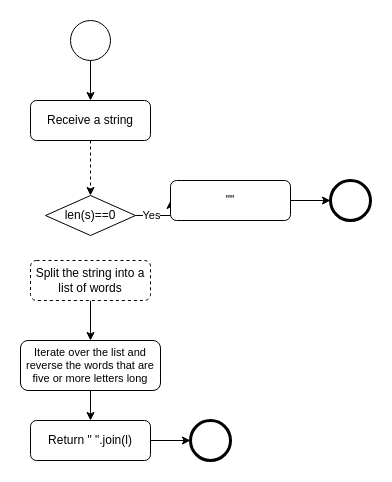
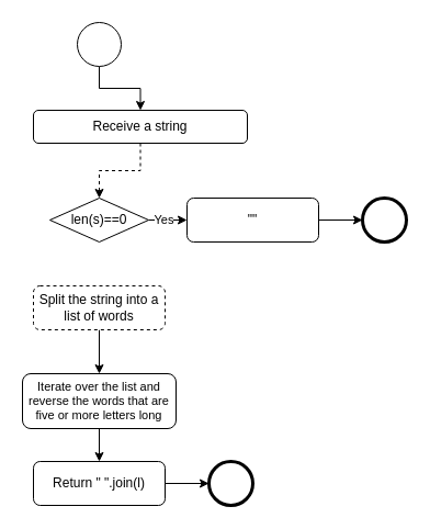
- <mxCell id="5" value="Receive a string" style="rounded=1;whiteSpace=wrap;html=1;" vertex="1" parent="1"><mxGeometry x="30" y="100" width="120" height="40" as="geometry" /></mxCell>
+ <mxCell id="5" value="Receive a string" style="rounded=1;whiteSpace=wrap;html=1;" vertex="1" parent="1"><mxGeometry x="30" y="100" width="195" height="30" as="geometry" /></mxCell>
- <mxCell id="8" value="len(s)==0" style="rhombus;whiteSpace=wrap;html=1;" vertex="1" parent="1"><mxGeometry x="45" y="195" width="90" height="40" as="geometry" /></mxCell>
+ <mxCell id="8" value="len(s)==0" style="rhombus;whiteSpace=wrap;html=1;" vertex="1" parent="1"><mxGeometry x="45" y="180" width="90" height="40" as="geometry" /></mxCell>
